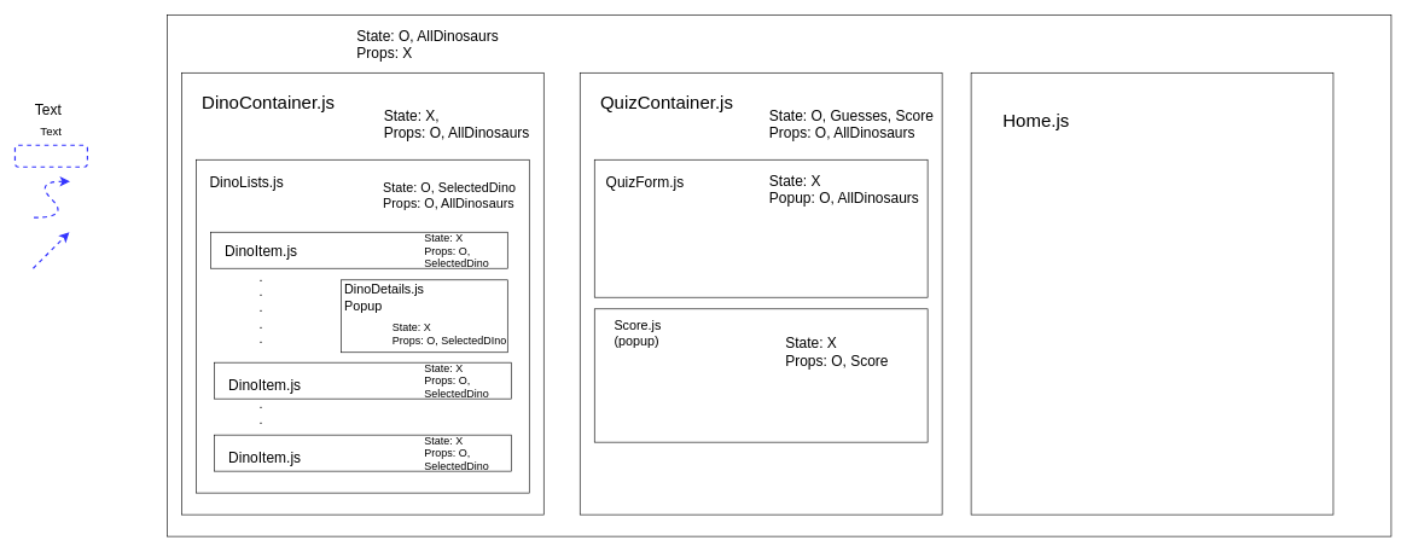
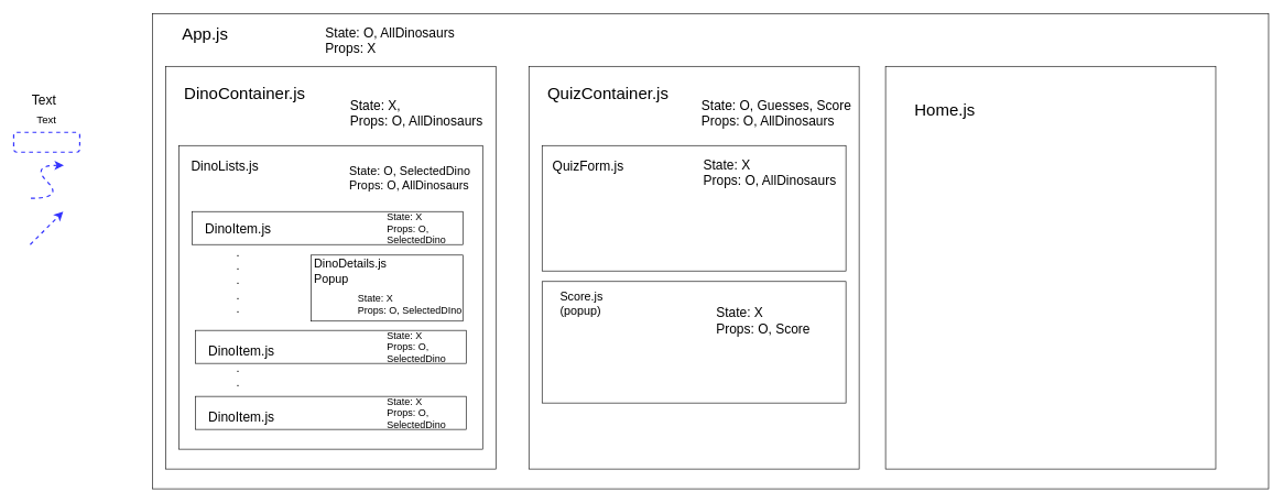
+ <mxCell id="26" value="&lt;font style=&quot;font-size: 25px&quot;&gt;App.js&lt;/font&gt;" style="text;html=1;strokeColor=none;fillColor=none;align=center;verticalAlign=middle;whiteSpace=wrap;rounded=0;dashed=1;strokeWidth=20;" vertex="1" parent="1"><mxGeometry x="270" y="30" width="80" height="40" as="geometry" /></mxCell>
- <mxCell id="34" value="&lt;div style=&quot;text-align: left&quot;&gt;&lt;span style=&quot;font-size: 20px&quot;&gt;State: X&lt;/span&gt;&lt;/div&gt;&lt;font style=&quot;font-size: 20px&quot;&gt;&lt;div style=&quot;text-align: left&quot;&gt;&lt;span&gt;Popup: O, AllDinosaurs&lt;/span&gt;&lt;/div&gt;&lt;/font&gt;" style="text;html=1;strokeColor=none;fillColor=none;align=center;verticalAlign=middle;whiteSpace=wrap;rounded=0;dashed=1;strokeWidth=20;" vertex="1" parent="1"><mxGeometry x="1040" y="240" width="250" height="40" as="geometry" /></mxCell>
+ <mxCell id="34" value="&lt;div style=&quot;text-align: left&quot;&gt;&lt;span style=&quot;font-size: 20px&quot;&gt;State: X&lt;/span&gt;&lt;/div&gt;&lt;font style=&quot;font-size: 20px&quot;&gt;&lt;div style=&quot;text-align: left&quot;&gt;&lt;span&gt;Props: O, AllDinosaurs&lt;/span&gt;&lt;/div&gt;&lt;/font&gt;" style="text;html=1;strokeColor=none;fillColor=none;align=center;verticalAlign=middle;whiteSpace=wrap;rounded=0;dashed=1;strokeWidth=20;" vertex="1" parent="1"><mxGeometry x="1040" y="240" width="250" height="40" as="geometry" /></mxCell>
